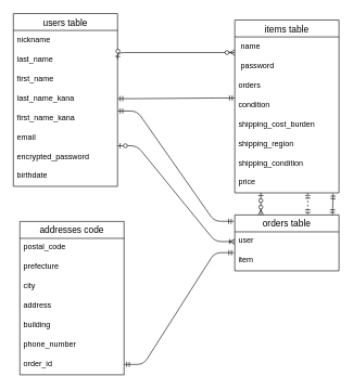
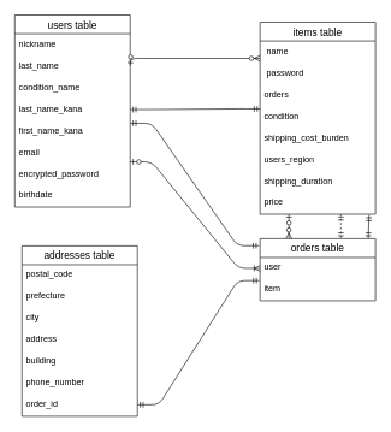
- <mxCell id="5" value="first_name" style="text;strokeColor=none;fillColor=none;spacingLeft=4;spacingRight=4;overflow=hidden;rotatable=0;points=[[0,0.5],[1,0.5]];portConstraint=eastwest;fontSize=12;" parent="2" vertex="1"><mxGeometry y="86" width="160" height="30" as="geometry" /></mxCell>
+ <mxCell id="5" value="condition_name" style="text;strokeColor=none;fillColor=none;spacingLeft=4;spacingRight=4;overflow=hidden;rotatable=0;points=[[0,0.5],[1,0.5]];portConstraint=eastwest;fontSize=12;" parent="2" vertex="1"><mxGeometry y="86" width="160" height="30" as="geometry" /></mxCell>
- <mxCell id="17" value="shipping_region " style="text;strokeColor=none;fillColor=none;spacingLeft=4;spacingRight=4;overflow=hidden;rotatable=0;points=[[0,0.5],[1,0.5]];portConstraint=eastwest;fontSize=12;" parent="11" vertex="1"><mxGeometry y="176" width="160" height="30" as="geometry" /></mxCell>
+ <mxCell id="17" value="users_region " style="text;strokeColor=none;fillColor=none;spacingLeft=4;spacingRight=4;overflow=hidden;rotatable=0;points=[[0,0.5],[1,0.5]];portConstraint=eastwest;fontSize=12;" parent="11" vertex="1"><mxGeometry y="176" width="160" height="30" as="geometry" /></mxCell>
- <mxCell id="19" value="shipping_condition" style="text;strokeColor=none;fillColor=none;spacingLeft=4;spacingRight=4;overflow=hidden;rotatable=0;points=[[0,0.5],[1,0.5]];portConstraint=eastwest;fontSize=12;" parent="11" vertex="1"><mxGeometry y="206" width="160" height="30" as="geometry" /></mxCell>
+ <mxCell id="19" value="shipping_duration" style="text;strokeColor=none;fillColor=none;spacingLeft=4;spacingRight=4;overflow=hidden;rotatable=0;points=[[0,0.5],[1,0.5]];portConstraint=eastwest;fontSize=12;" parent="11" vertex="1"><mxGeometry y="206" width="160" height="30" as="geometry" /></mxCell>
- <mxCell id="29" value="addresses code" style="swimlane;fontStyle=0;childLayout=stackLayout;horizontal=1;startSize=26;horizontalStack=0;resizeParent=1;resizeParentMax=0;resizeLast=0;collapsible=1;marginBottom=0;align=center;fontSize=14;" parent="1" vertex="1"><mxGeometry x="30" y="340" width="160" height="236" as="geometry" /></mxCell>
+ <mxCell id="29" value="addresses table" style="swimlane;fontStyle=0;childLayout=stackLayout;horizontal=1;startSize=26;horizontalStack=0;resizeParent=1;resizeParentMax=0;resizeLast=0;collapsible=1;marginBottom=0;align=center;fontSize=14;" parent="1" vertex="1"><mxGeometry x="30" y="340" width="160" height="236" as="geometry" /></mxCell>
